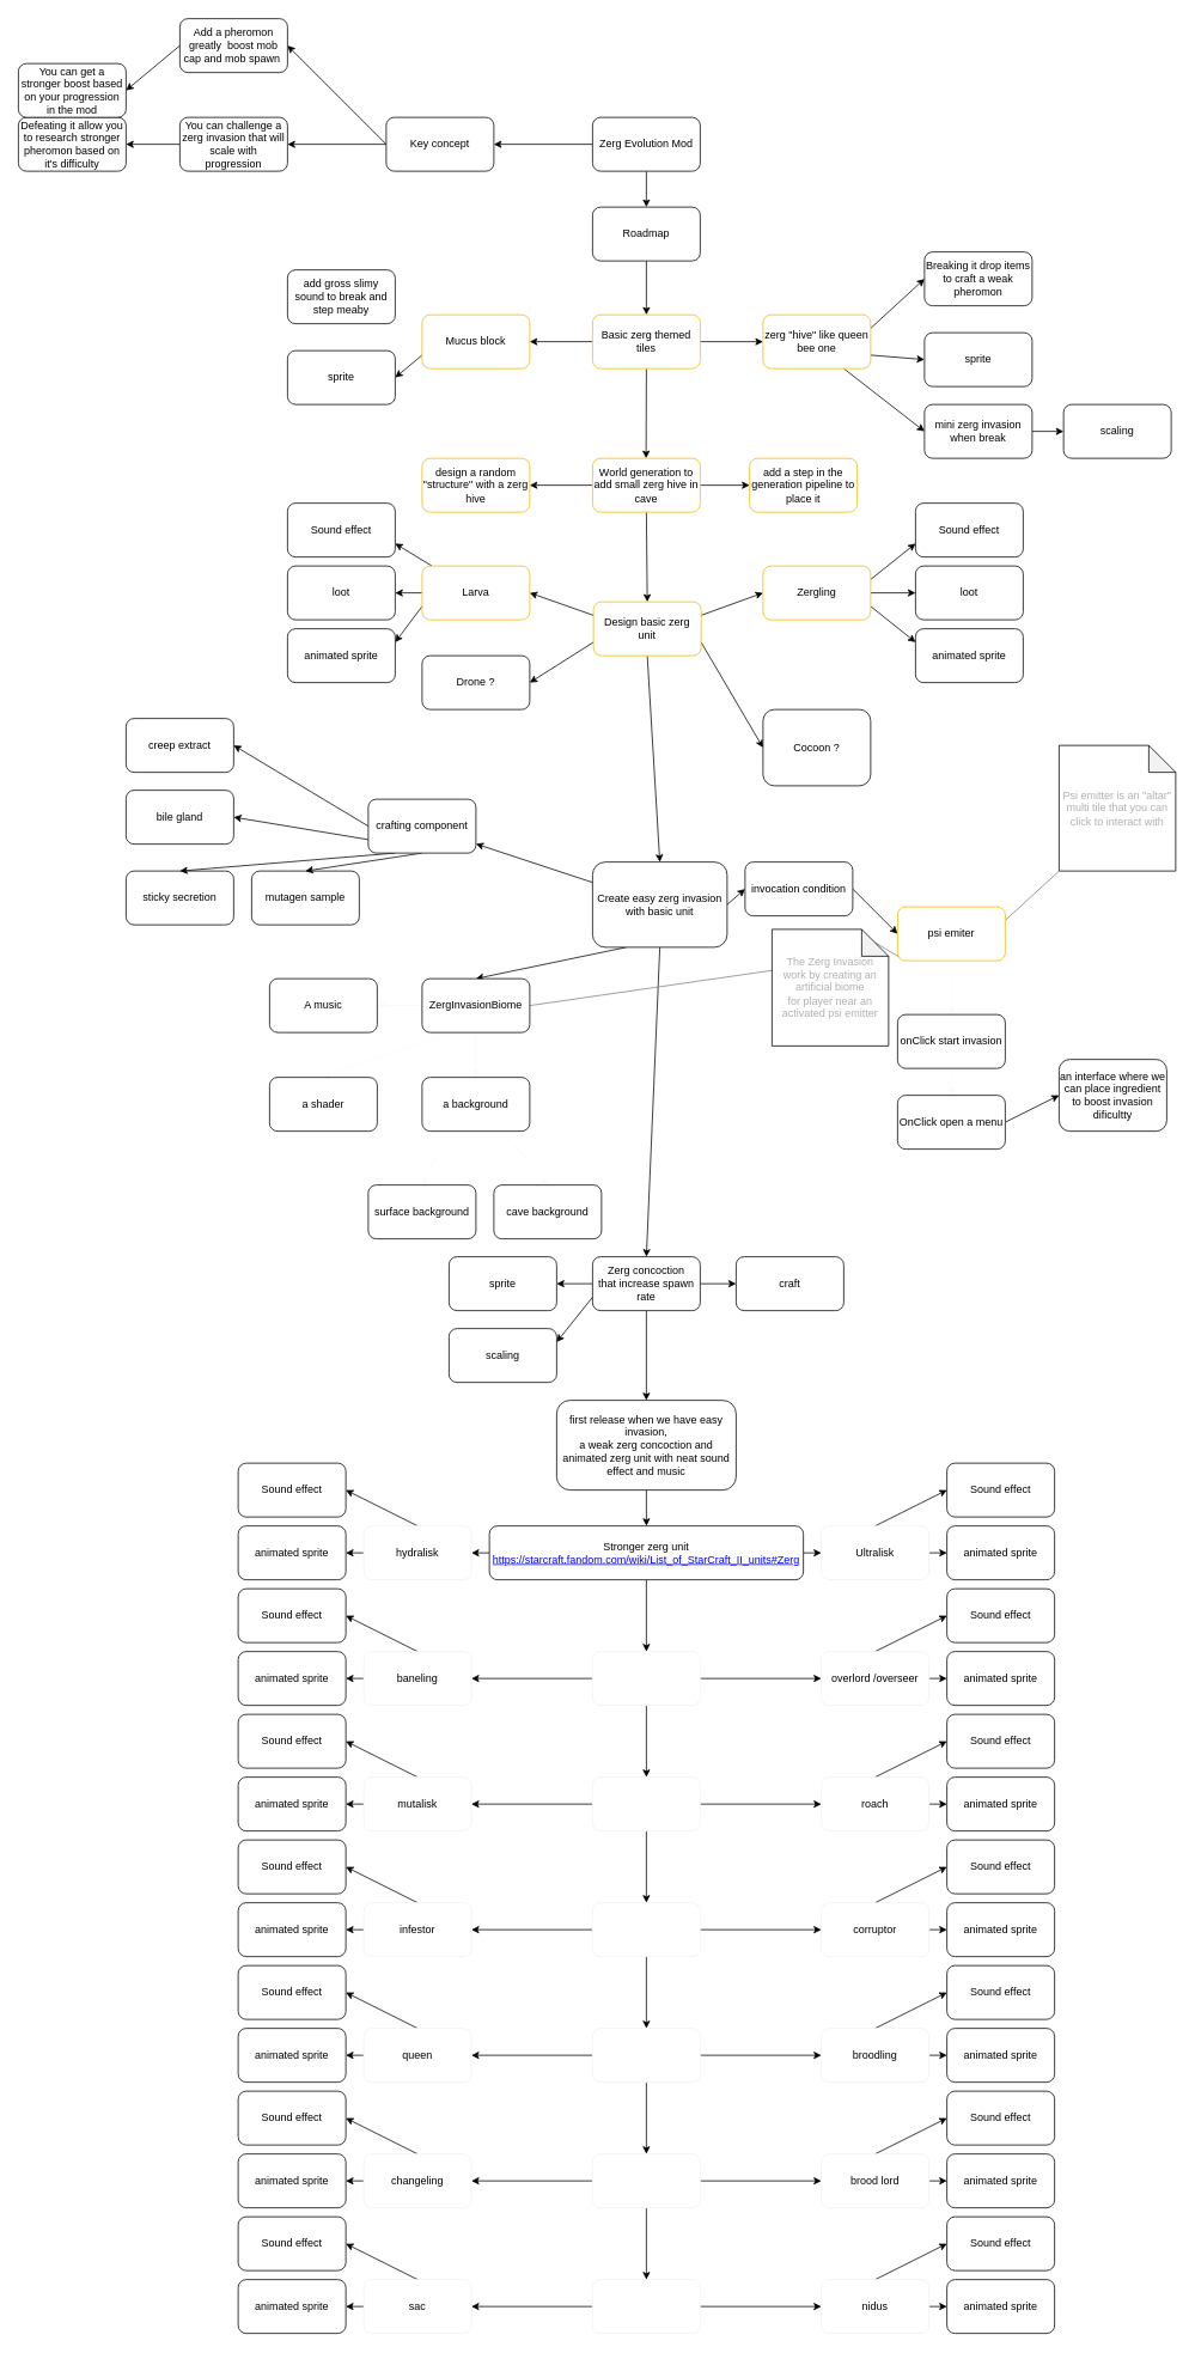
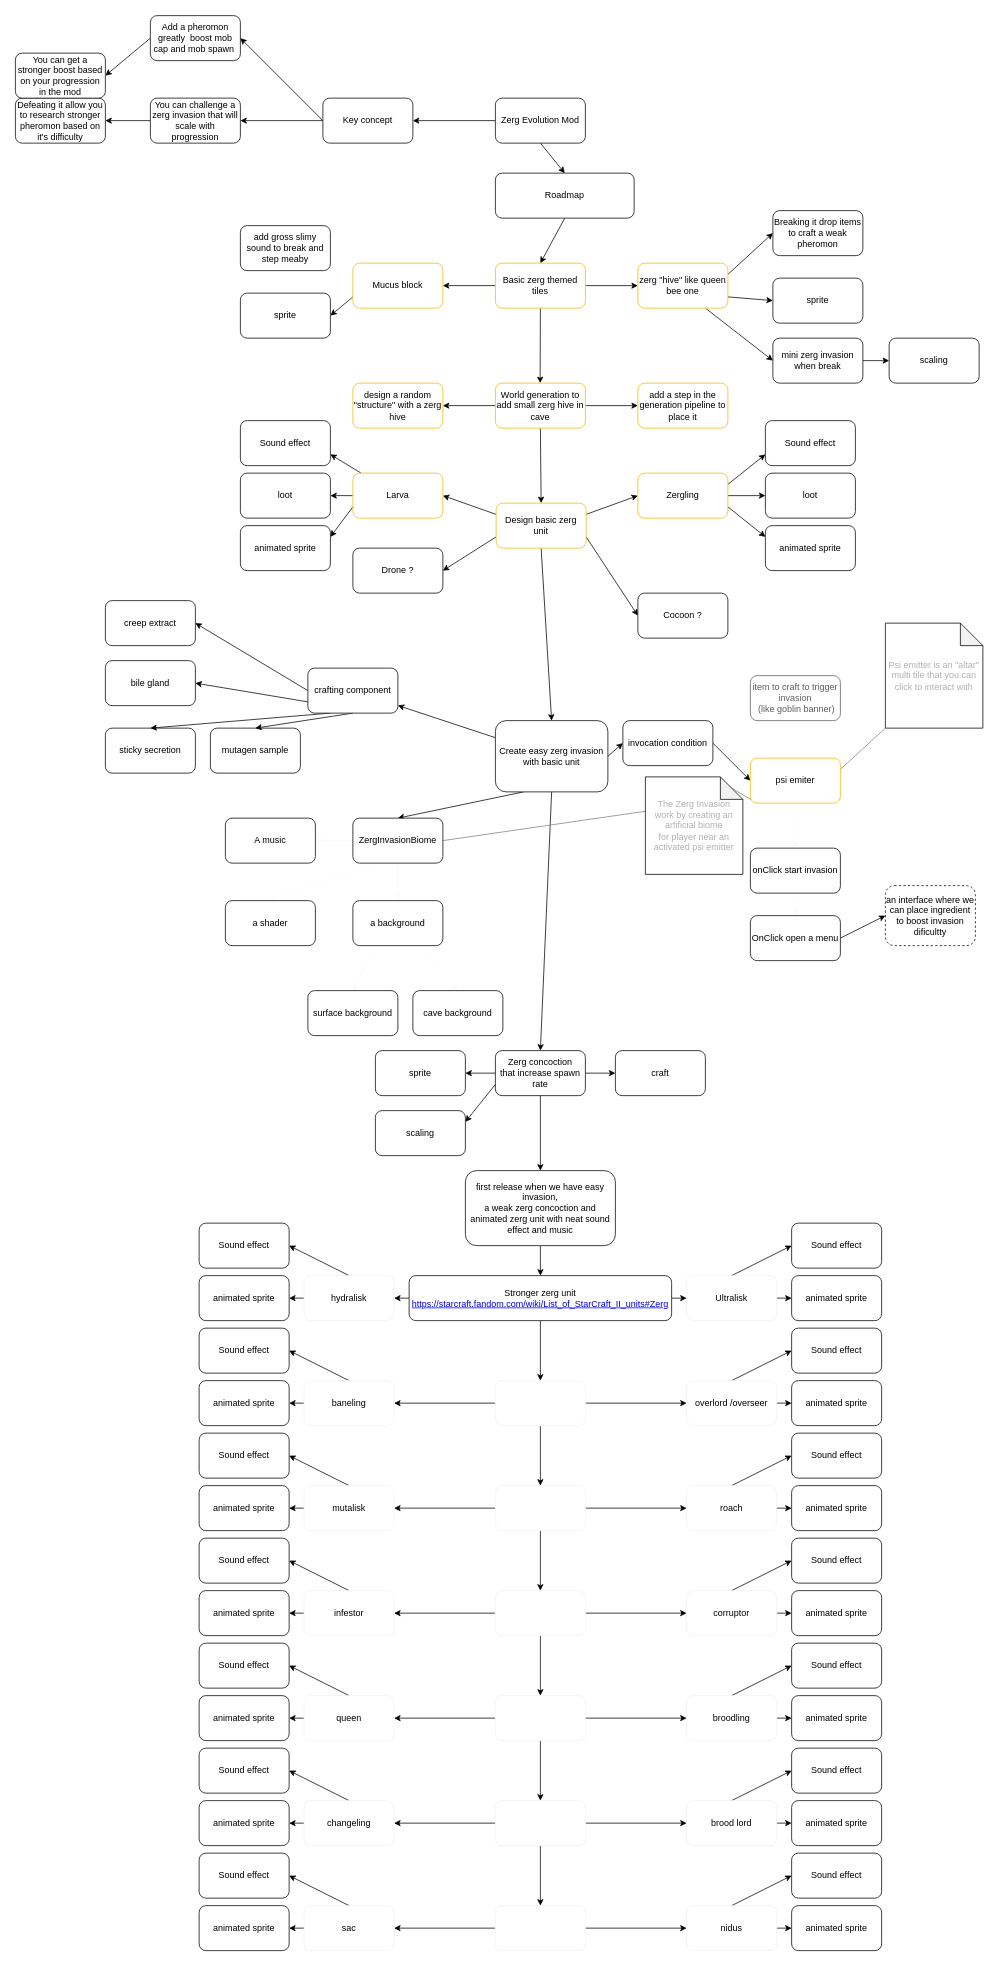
- <mxCell id="15" value="Roadmap" style="rounded=1;whiteSpace=wrap;html=1;" parent="1" vertex="1"><mxGeometry x="660" y="230" width="120" height="60" as="geometry" /></mxCell>
+ <mxCell id="15" value="Roadmap" style="rounded=1;whiteSpace=wrap;html=1;" parent="1" vertex="1"><mxGeometry x="660" y="230" width="185" height="60" as="geometry" /></mxCell>
- <mxCell id="33" value="add a step in the generation pipeline to place it" style="rounded=1;whiteSpace=wrap;html=1;strokeColor=#F0BA07;" parent="1" vertex="1"><mxGeometry x="835" y="510" width="120" height="60" as="geometry" /></mxCell>
+ <mxCell id="33" value="add a step in the generation pipeline to place it" style="rounded=1;whiteSpace=wrap;html=1;strokeColor=#F0BA07;" parent="1" vertex="1"><mxGeometry x="850" y="510" width="120" height="60" as="geometry" /></mxCell>
- <mxCell id="44" value="Cocoon ?" style="rounded=1;whiteSpace=wrap;html=1;" parent="1" vertex="1"><mxGeometry x="850" y="790" width="120" height="85" as="geometry" /></mxCell>
+ <mxCell id="44" value="Cocoon ?" style="rounded=1;whiteSpace=wrap;html=1;" parent="1" vertex="1"><mxGeometry x="850" y="790" width="120" height="60" as="geometry" /></mxCell>
+ <mxCell id="57" value="&lt;font color=&quot;#5c5c5c&quot;&gt;item to craft to trigger invasion&lt;br&gt;&amp;nbsp;(like goblin banner)&lt;/font&gt;" style="rounded=1;whiteSpace=wrap;html=1;strokeColor=#5C5C5C;" parent="1" vertex="1"><mxGeometry x="1000" y="900" width="120" height="60" as="geometry" /></mxCell>
- <mxCell id="105" value="an interface where we can place ingredient to boost invasion dificultty" style="rounded=1;whiteSpace=wrap;html=1;" vertex="1" parent="1"><mxGeometry x="1180" y="1180" width="120" height="80" as="geometry" /></mxCell>
+ <mxCell id="105" value="an interface where we can place ingredient to boost invasion dificultty" style="rounded=1;whiteSpace=wrap;html=1;dashed=1;" vertex="1" parent="1"><mxGeometry x="1180" y="1180" width="120" height="80" as="geometry" /></mxCell>
